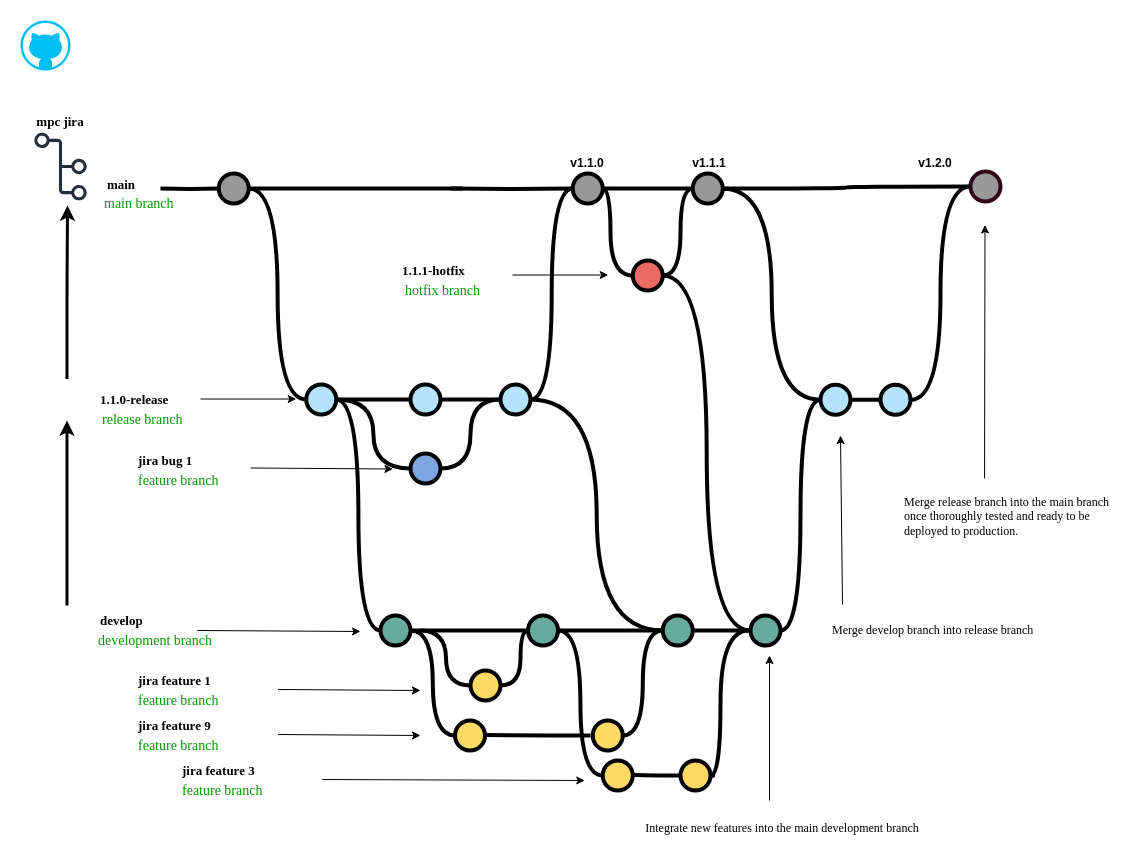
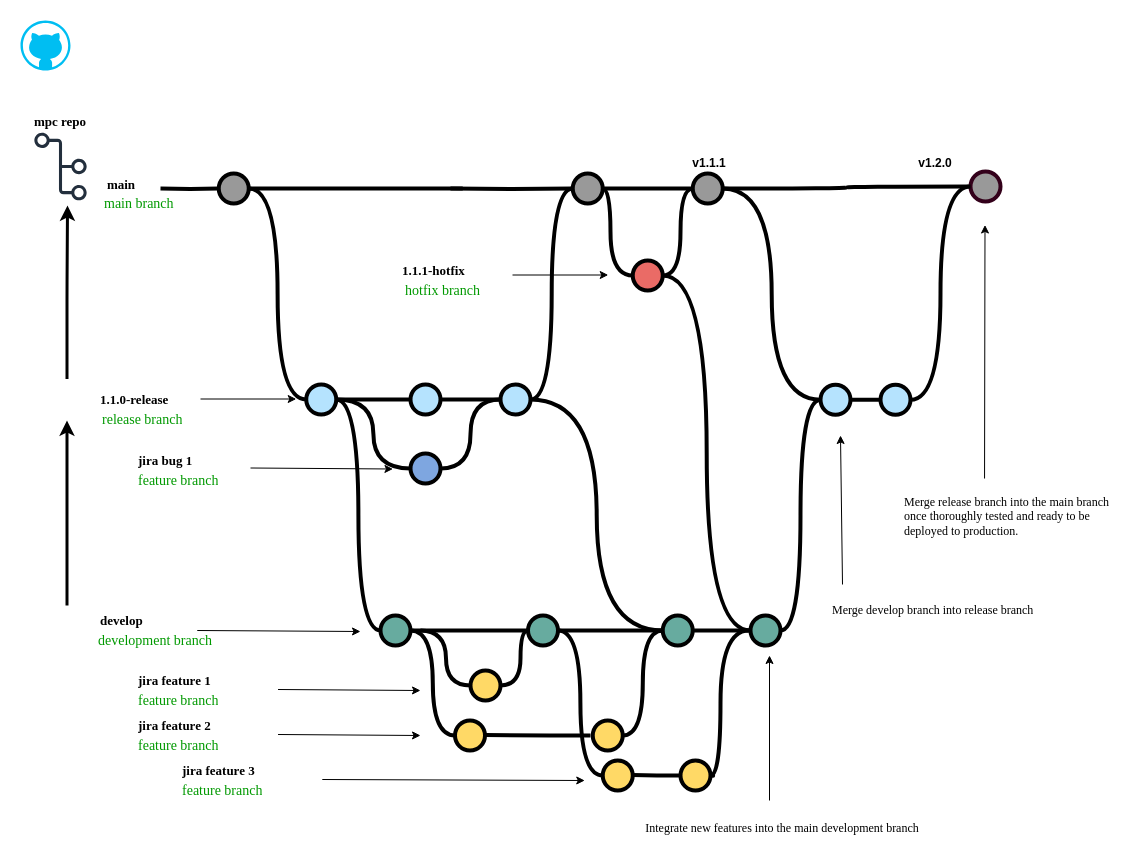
- <mxCell id="49" value="mpc jira" style="text;html=1;strokeColor=none;fillColor=none;align=center;verticalAlign=middle;whiteSpace=wrap;overflow=hidden;fontSize=13;fontStyle=1;fontFamily=Verdana;" parent="1" vertex="1"><mxGeometry x="20" y="100" width="80" height="42" as="geometry" /></mxCell>
+ <mxCell id="49" value="mpc repo" style="text;html=1;strokeColor=none;fillColor=none;align=center;verticalAlign=middle;whiteSpace=wrap;overflow=hidden;fontSize=13;fontStyle=1;fontFamily=Verdana;" parent="1" vertex="1"><mxGeometry x="20" y="100" width="80" height="42" as="geometry" /></mxCell>
- <mxCell id="36" value="&lt;b style=&quot;border-color: var(--border-color); font-size: 12px;&quot;&gt;v1.1.0&lt;/b&gt;" style="text;html=1;strokeColor=none;fillColor=none;align=center;verticalAlign=middle;whiteSpace=wrap;overflow=hidden;fontSize=14;" parent="1" vertex="1"><mxGeometry x="558.38" y="151" width="57.75" height="20" as="geometry" /></mxCell>
- <mxCell id="43" value="&lt;span style=&quot;text-align: center&quot;&gt;&lt;font face=&quot;Verdana&quot;&gt;Merge develop branch into release branch&lt;/font&gt;&lt;br&gt;&lt;/span&gt;" style="text;html=1;strokeColor=none;fillColor=none;align=left;verticalAlign=middle;whiteSpace=wrap;overflow=hidden;fontSize=12;fontStyle=0;fontColor=#000000;" parent="1" vertex="1"><mxGeometry x="830" y="605" width="240" height="50" as="geometry" /></mxCell>
+ <mxCell id="43" value="&lt;span style=&quot;text-align: center&quot;&gt;&lt;font face=&quot;Verdana&quot;&gt;Merge develop branch into release branch&lt;/font&gt;&lt;br&gt;&lt;/span&gt;" style="text;html=1;strokeColor=none;fillColor=none;align=left;verticalAlign=middle;whiteSpace=wrap;overflow=hidden;fontSize=12;fontStyle=0;fontColor=#000000;" parent="1" vertex="1"><mxGeometry x="830" y="585" width="240" height="50" as="geometry" /></mxCell>
- <mxCell id="68" value="&lt;font style=&quot;font-size: 13px;&quot; face=&quot;Verdana&quot;&gt;jira feature 9&lt;/font&gt;" style="text;html=1;strokeColor=none;fillColor=none;align=left;verticalAlign=middle;whiteSpace=wrap;overflow=hidden;fontSize=14;fontStyle=1;fontFamily=Courier New;" vertex="1" parent="1"><mxGeometry x="135.75" y="715" width="240" height="20" as="geometry" /></mxCell>
+ <mxCell id="68" value="&lt;font style=&quot;font-size: 13px;&quot; face=&quot;Verdana&quot;&gt;jira feature 2&lt;/font&gt;" style="text;html=1;strokeColor=none;fillColor=none;align=left;verticalAlign=middle;whiteSpace=wrap;overflow=hidden;fontSize=14;fontStyle=1;fontFamily=Courier New;" vertex="1" parent="1"><mxGeometry x="135.75" y="715" width="240" height="20" as="geometry" /></mxCell>
